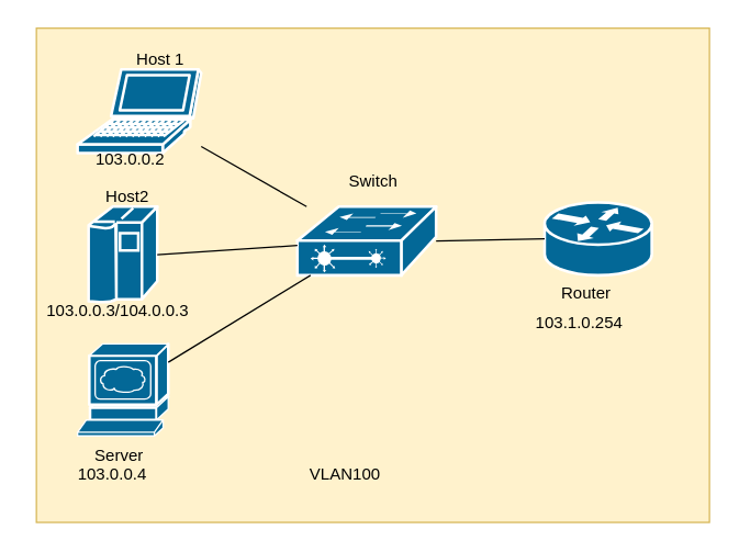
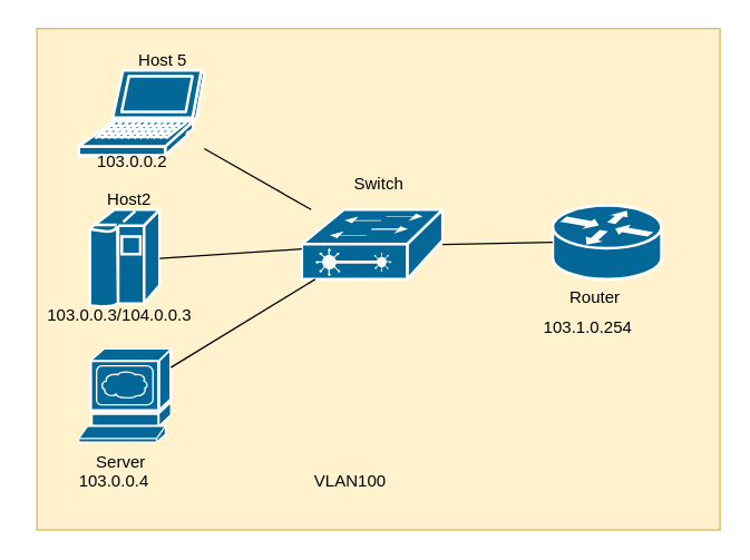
- <mxCell id="12" value="Host 1" style="text;html=1;align=center;verticalAlign=middle;resizable=0;points=[];autosize=1;strokeColor=none;fillColor=none;" vertex="1" parent="1"><mxGeometry x="86" y="28" width="60" height="30" as="geometry" /></mxCell>
+ <mxCell id="12" value="Host 5" style="text;html=1;align=center;verticalAlign=middle;resizable=0;points=[];autosize=1;strokeColor=none;fillColor=none;" vertex="1" parent="1"><mxGeometry x="86" y="28" width="60" height="30" as="geometry" /></mxCell>
